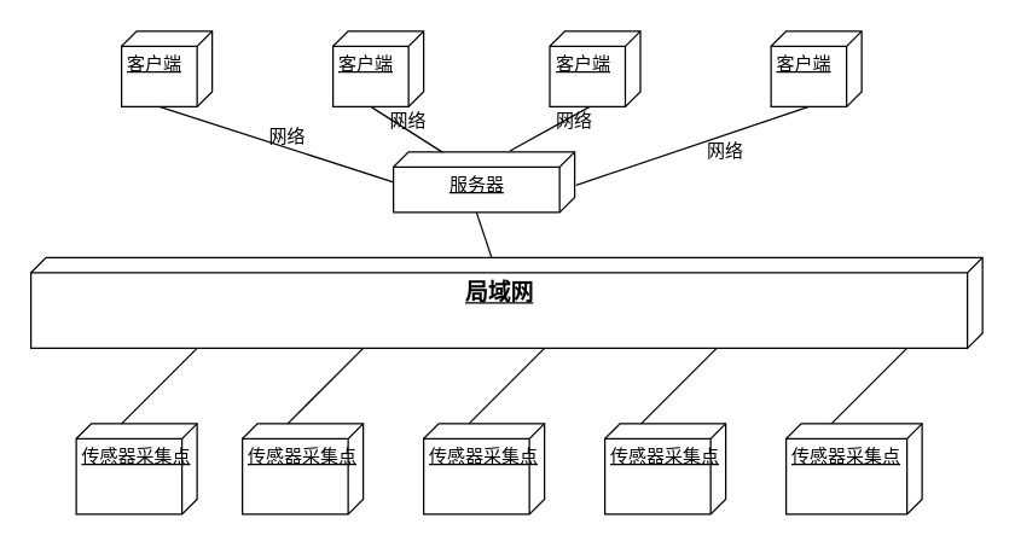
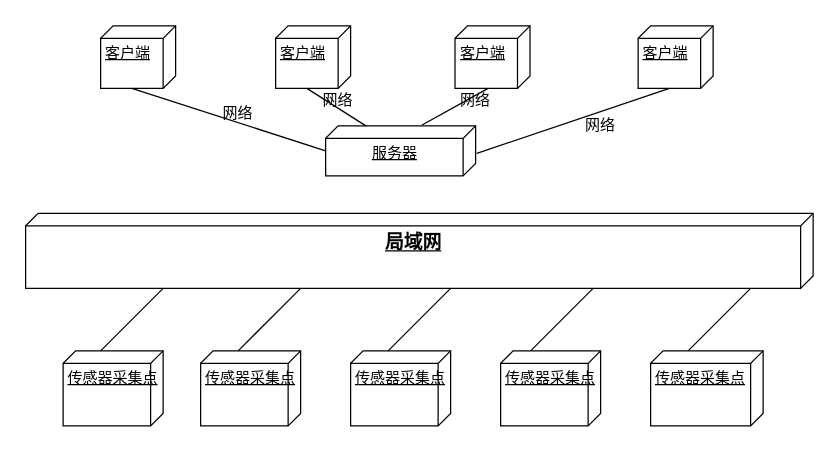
- <mxCell id="17" value="" style="endArrow=none;html=1;entryX=0;entryY=0;entryDx=40;entryDy=65;entryPerimeter=0;" edge="1" parent="1" source="4" target="13"><mxGeometry width="50" height="50" relative="1" as="geometry"><mxPoint x="300" y="180" as="sourcePoint" /><mxPoint x="350" y="130" as="targetPoint" /></mxGeometry></mxCell>
